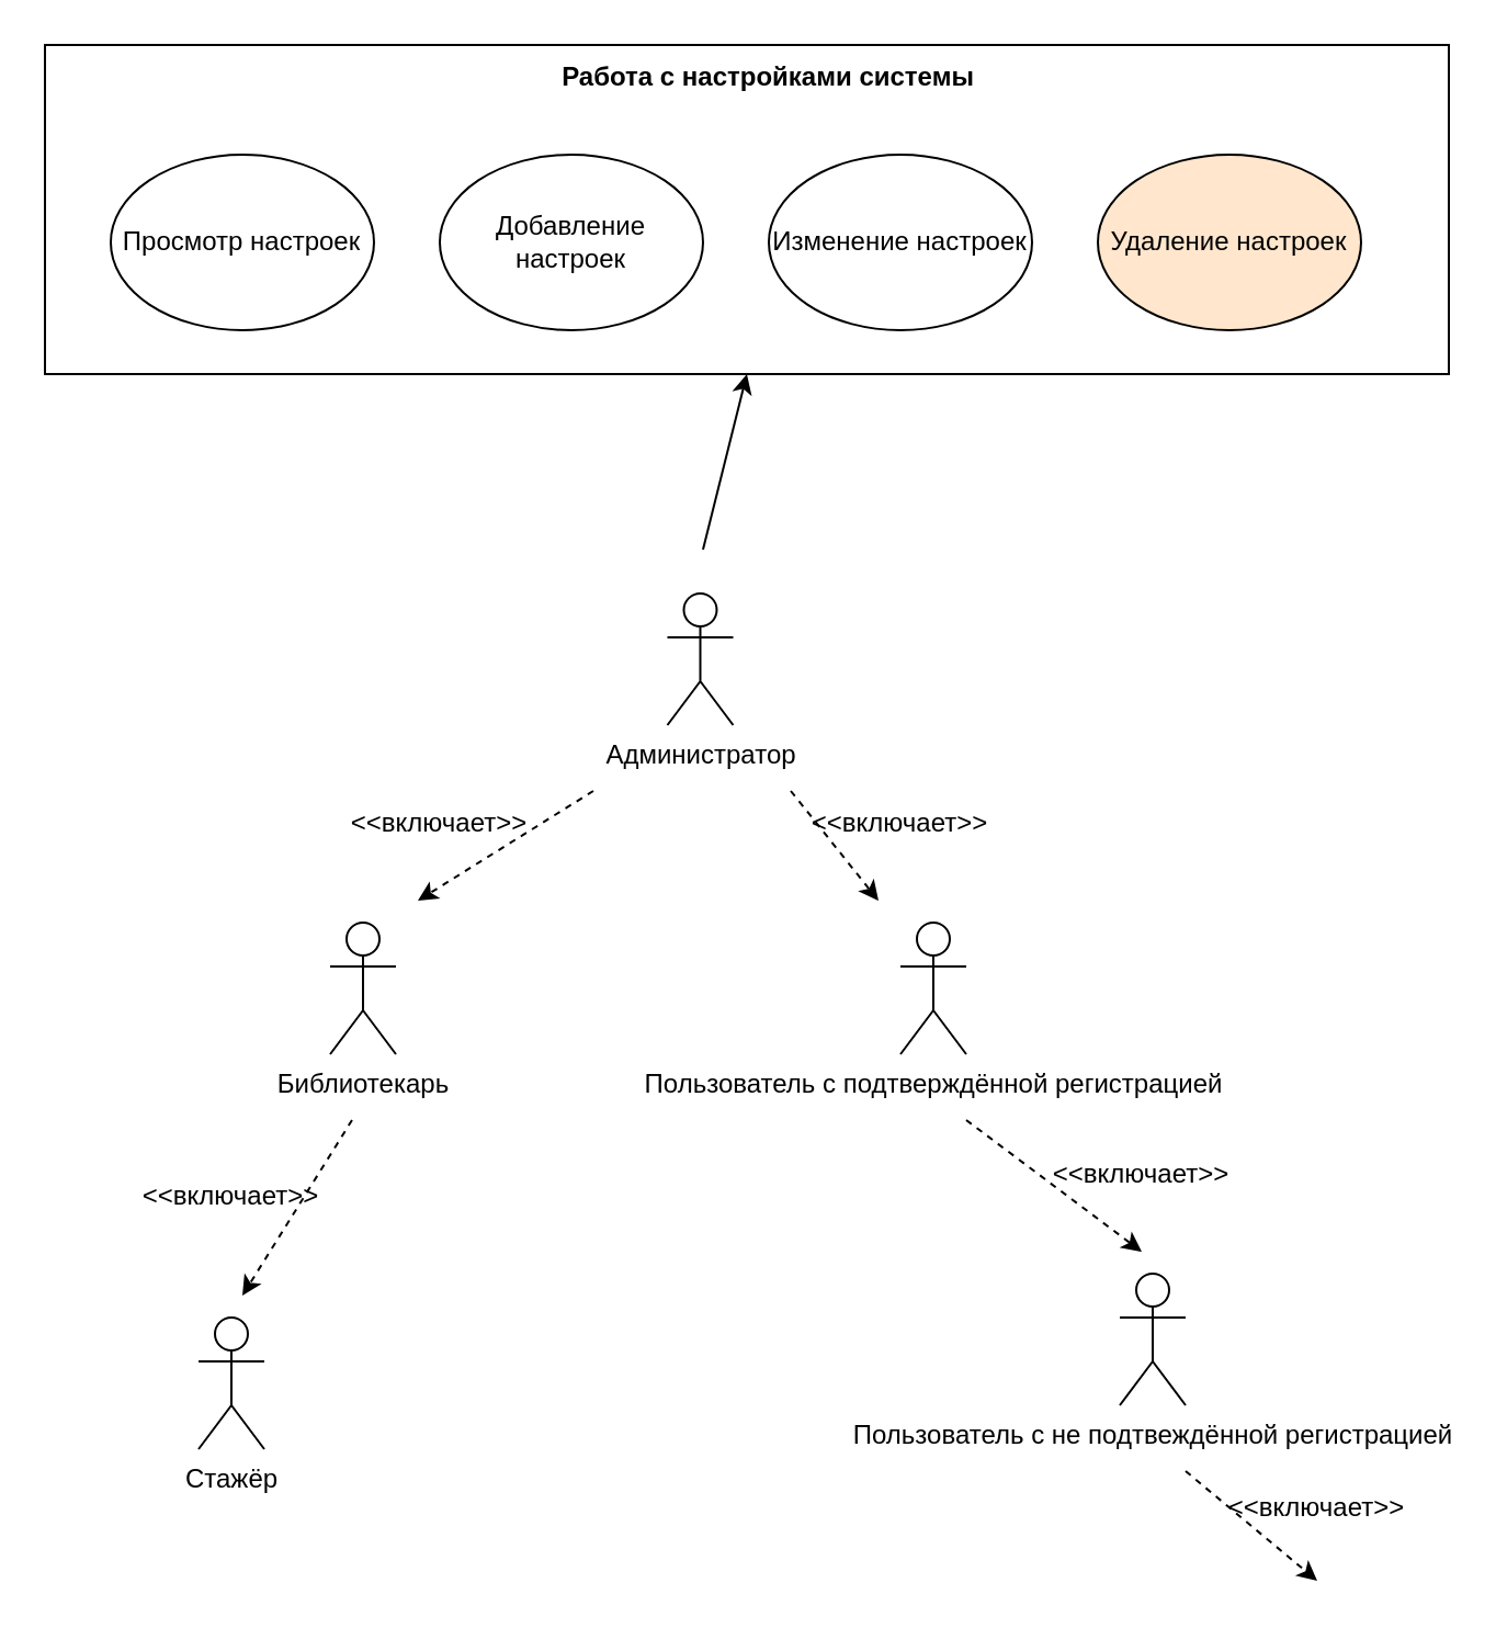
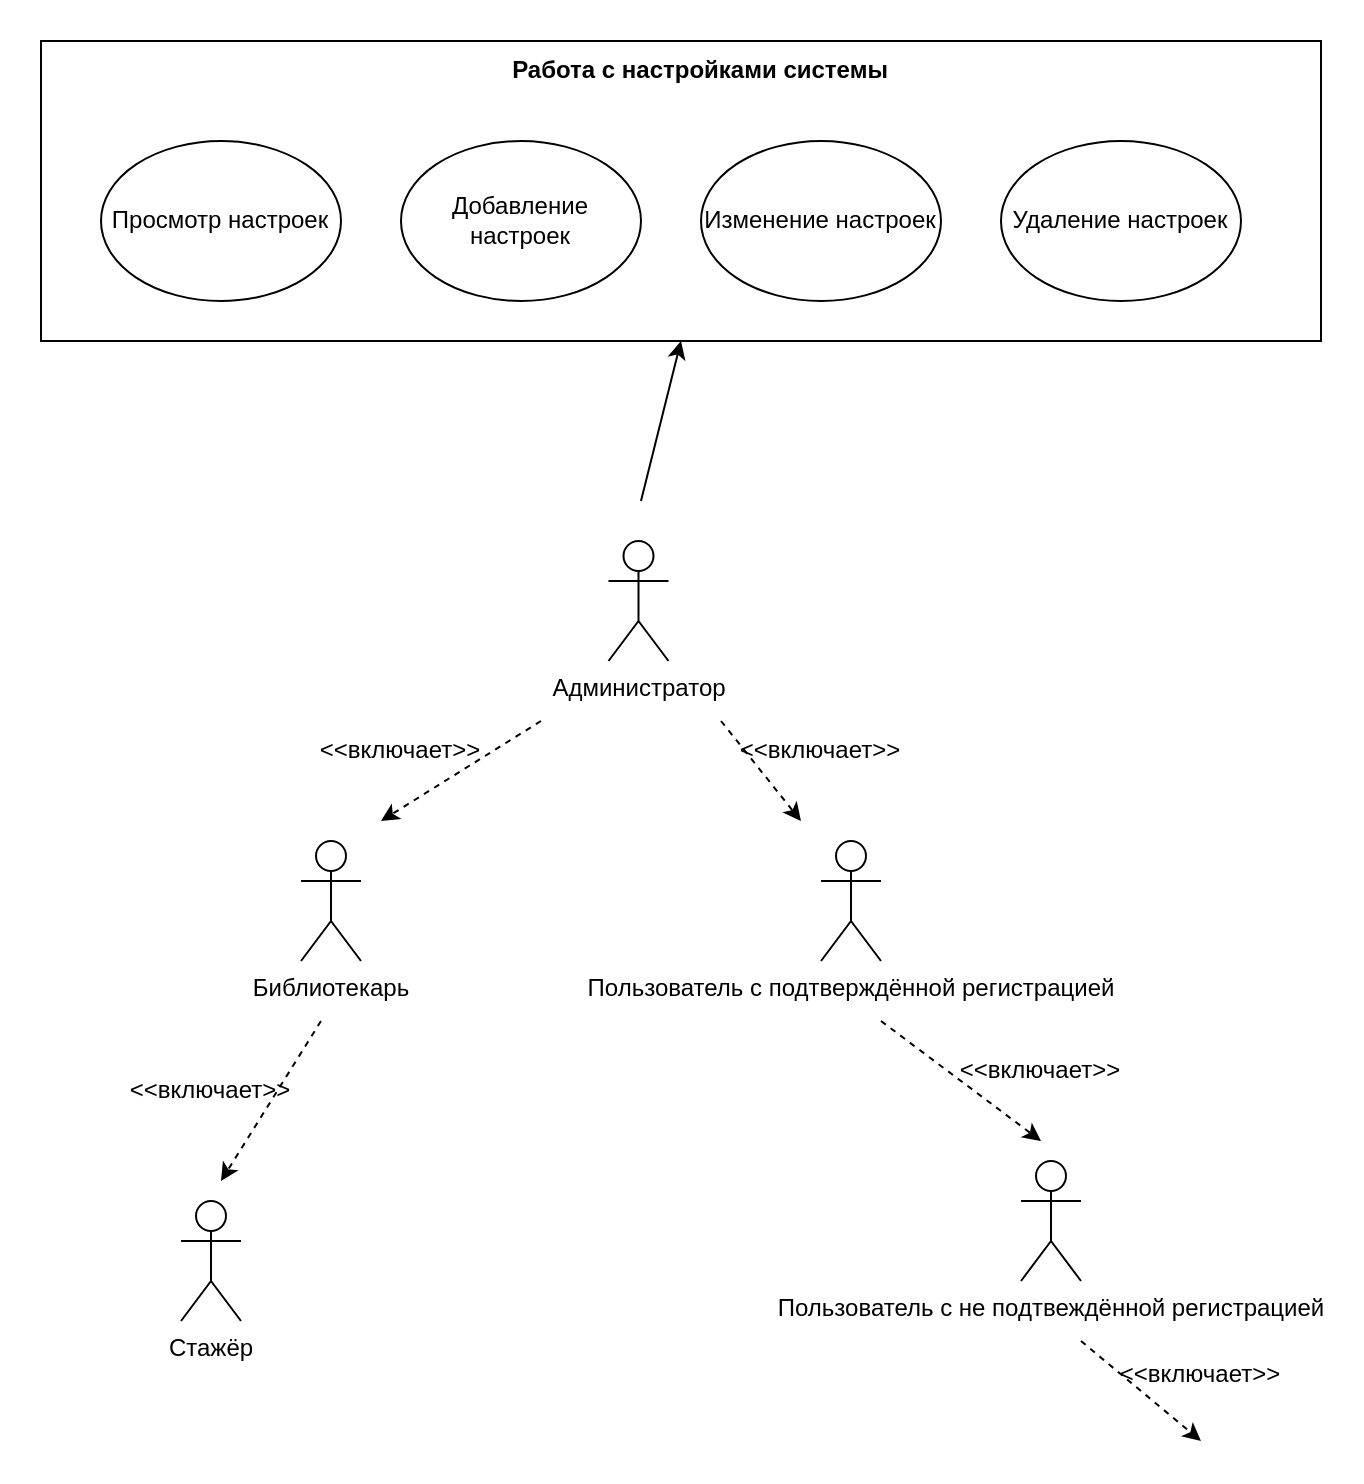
- <mxCell id="11" value="Удаление настроек" style="ellipse;whiteSpace=wrap;html=1;fillColor=#ffe6cc;" vertex="1" parent="1"><mxGeometry x="500" y="70" width="120" height="80" as="geometry" /></mxCell>
+ <mxCell id="11" value="Удаление настроек" style="ellipse;whiteSpace=wrap;html=1;" vertex="1" parent="1"><mxGeometry x="500" y="70" width="120" height="80" as="geometry" /></mxCell>
